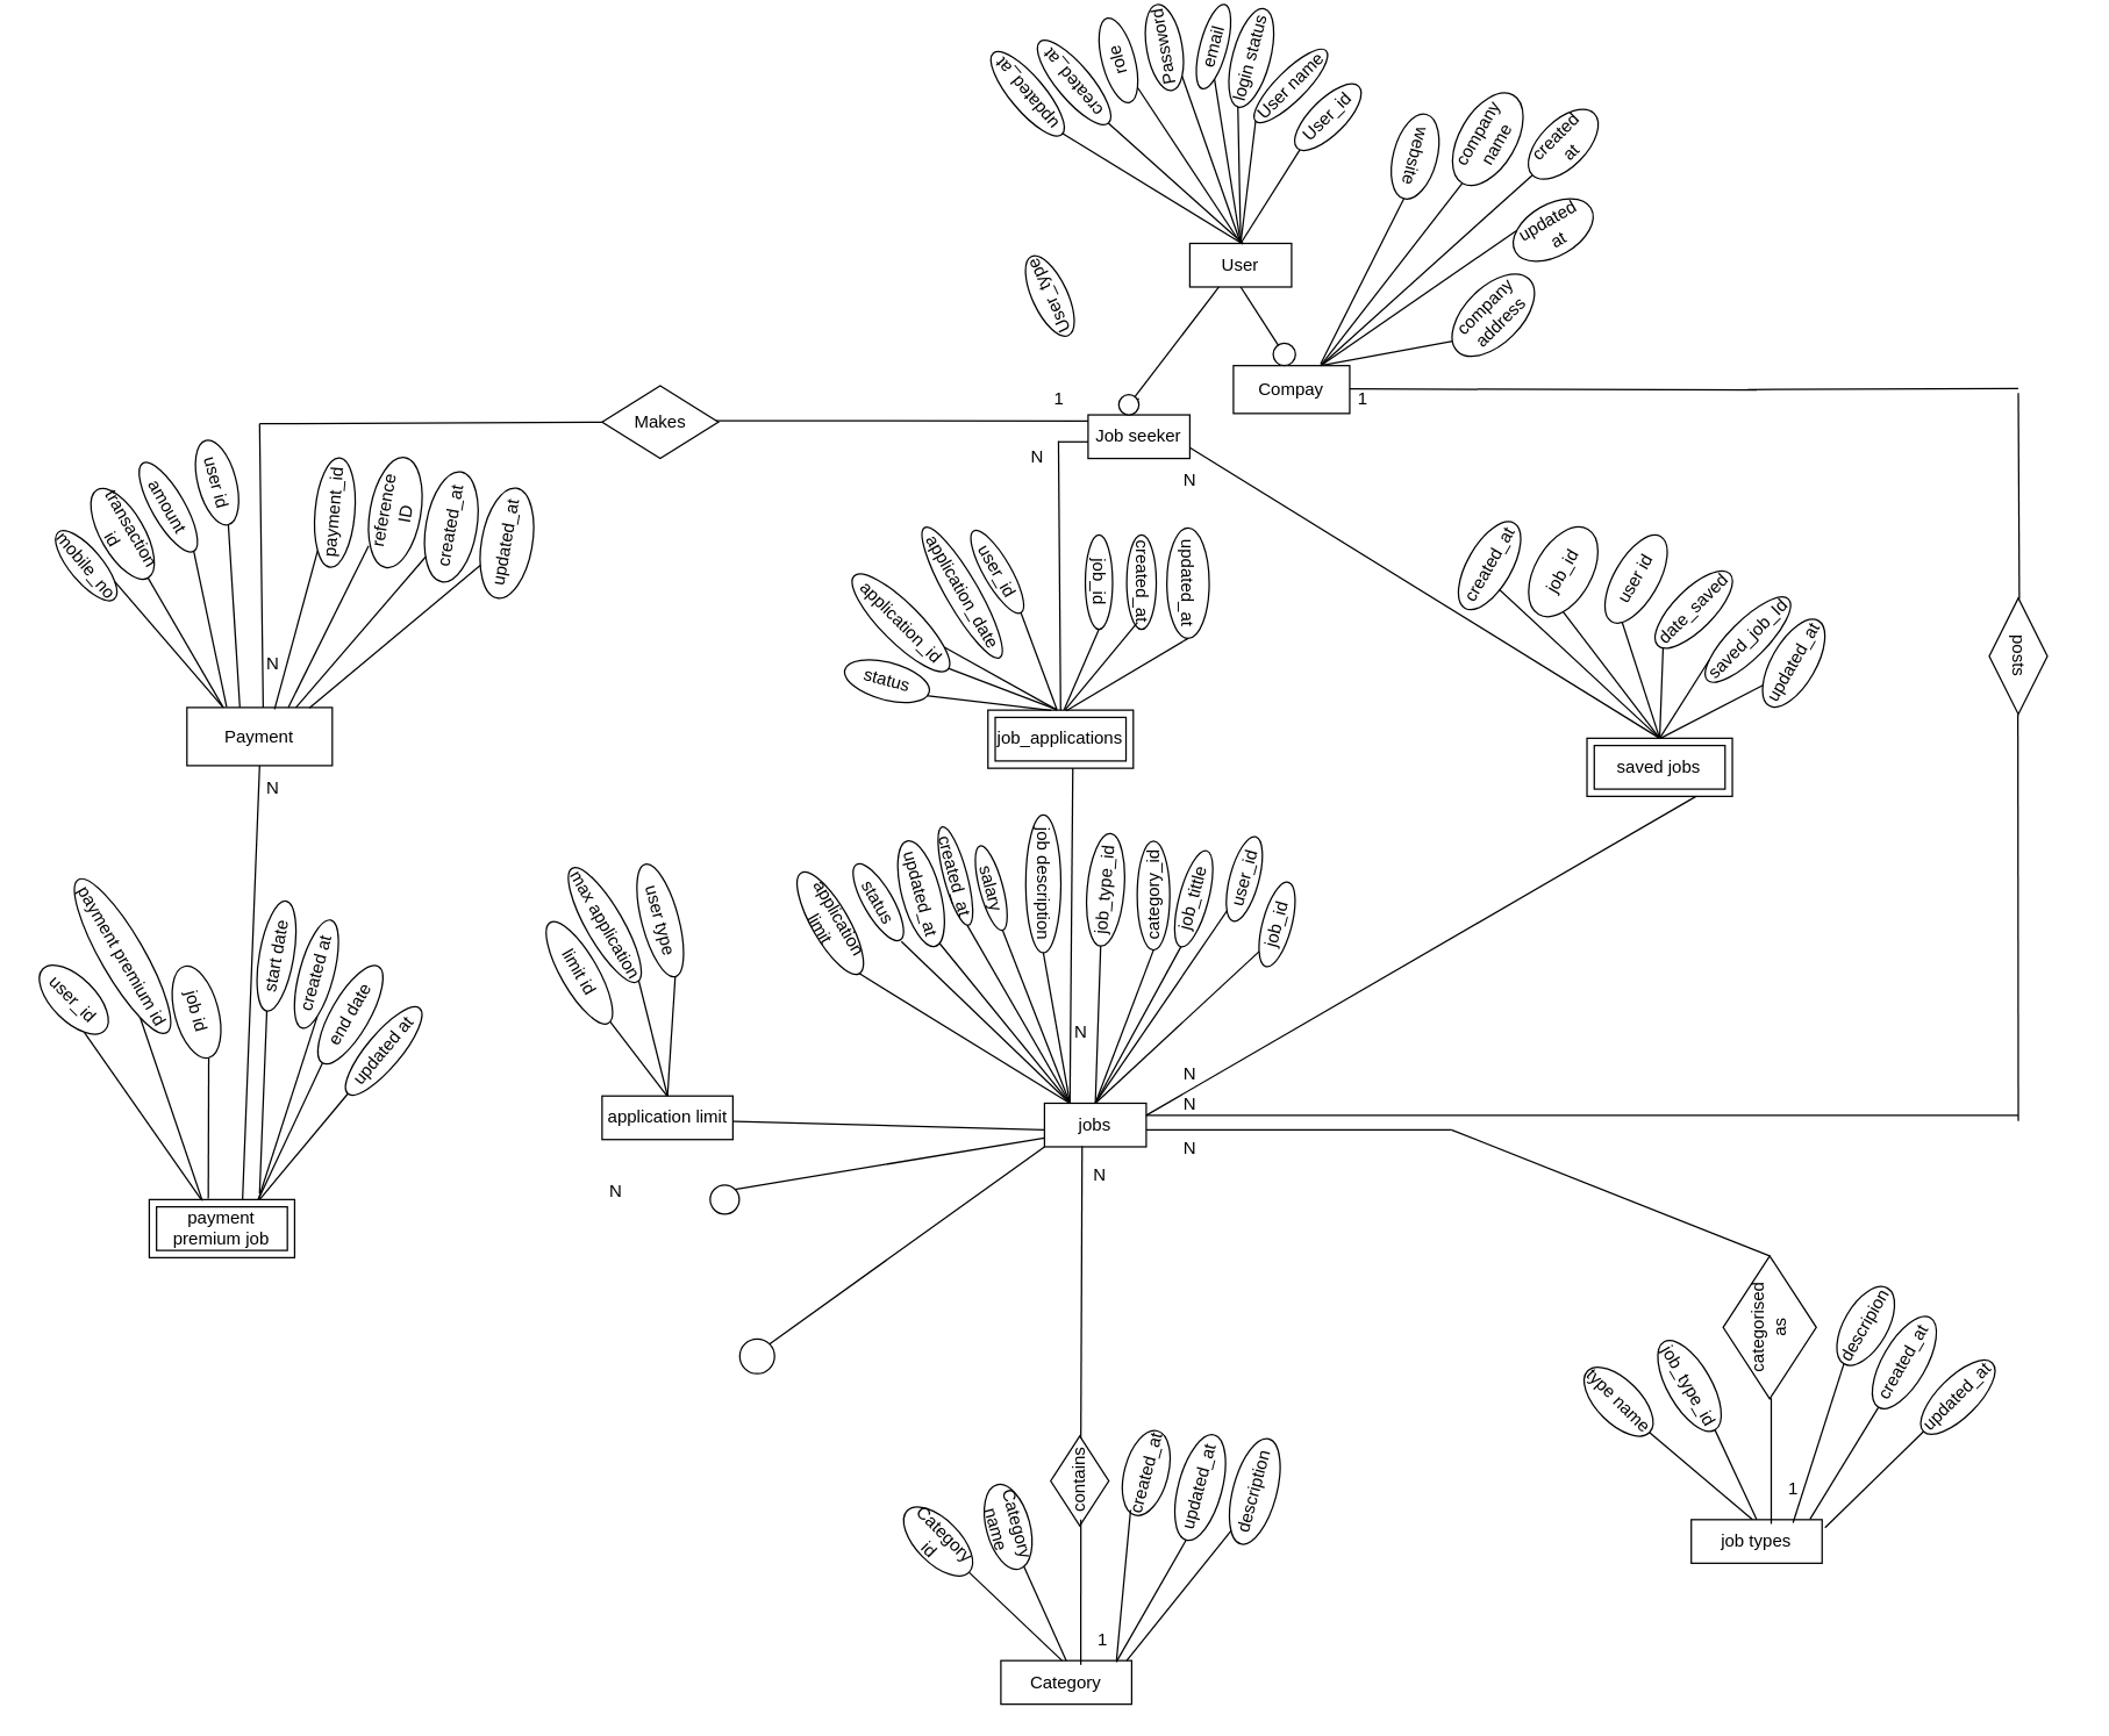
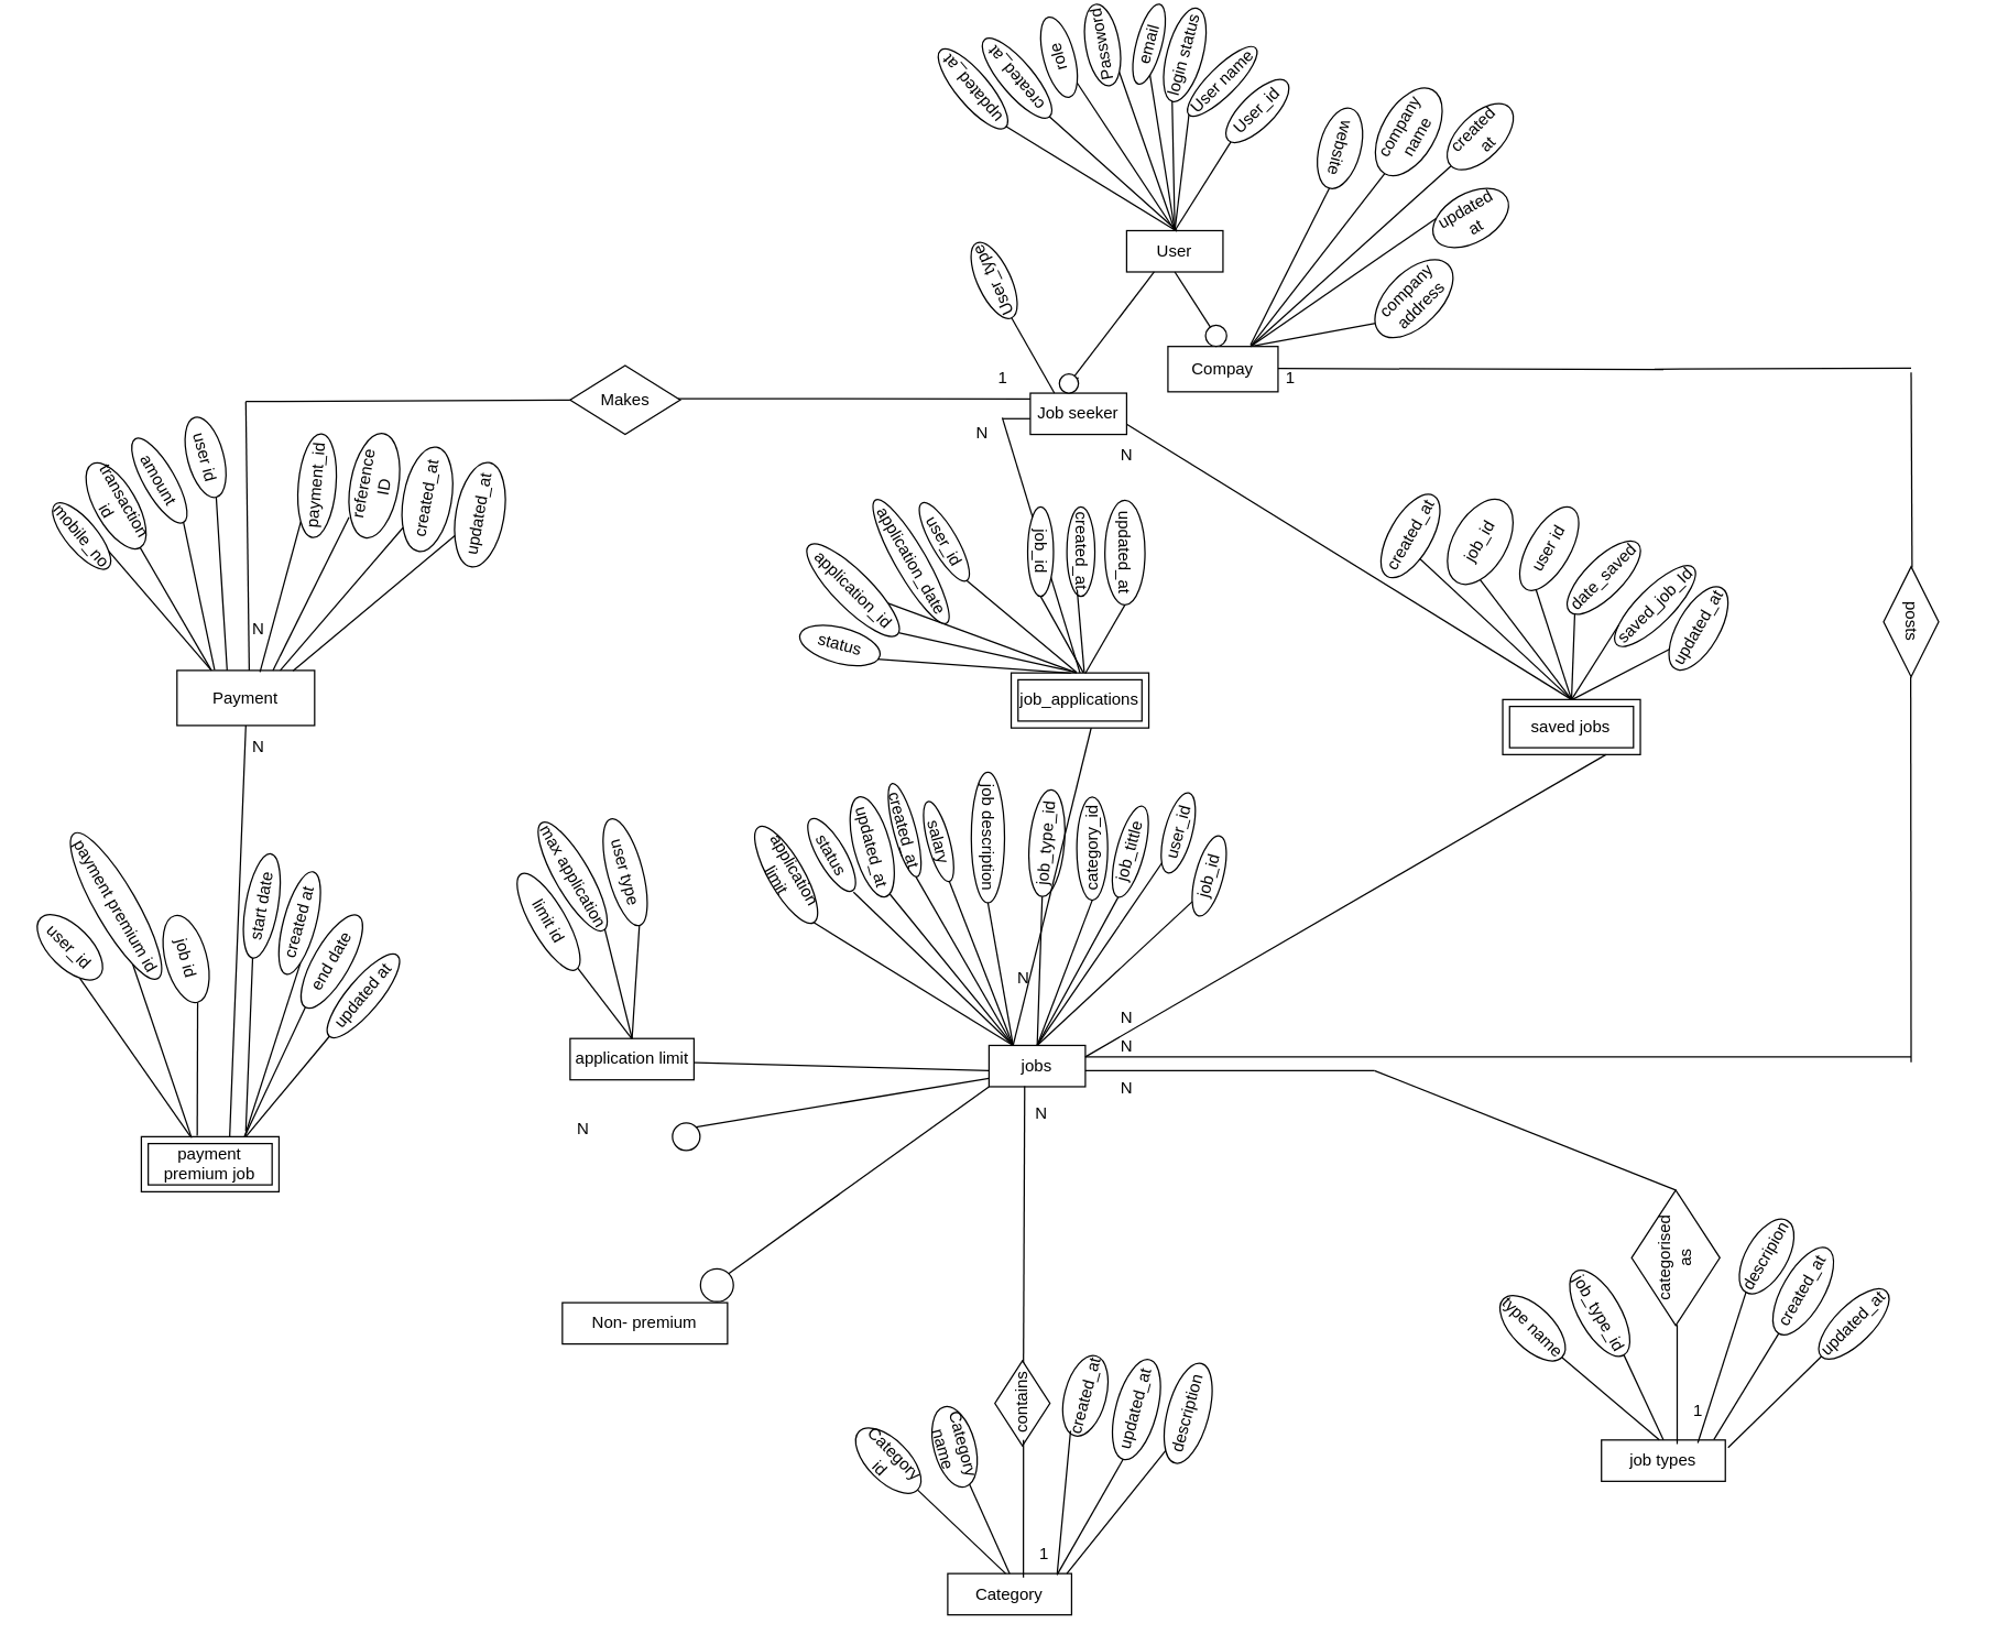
+ <mxCell id="183" value="" style="endArrow=none;html=1;rounded=0;exitX=0.25;exitY=0;exitDx=0;exitDy=0;entryX=0;entryY=0.5;entryDx=0;entryDy=0;" parent="1" source="28" target="182" edge="1"><mxGeometry width="50" height="50" relative="1" as="geometry"><mxPoint x="863.12" y="177.19" as="sourcePoint" /><mxPoint x="958.12" y="101.19" as="targetPoint" /></mxGeometry></mxCell>
- <mxCell id="35" value="job_applications" style="shape=ext;margin=3;double=1;whiteSpace=wrap;html=1;align=center;" parent="1" vertex="1"><mxGeometry x="679.22" y="488.33" width="100" height="40" as="geometry" /></mxCell>
+ <mxCell id="35" value="job_applications" style="shape=ext;margin=3;double=1;whiteSpace=wrap;html=1;align=center;" parent="1" vertex="1"><mxGeometry x="734.22" y="488.33" width="100" height="40" as="geometry" /></mxCell>
+ <mxCell id="89" value="Non- premium" style="rounded=0;whiteSpace=wrap;html=1;" parent="1" vertex="1"><mxGeometry x="408.12" y="945.84" width="120" height="30" as="geometry" /></mxCell>
